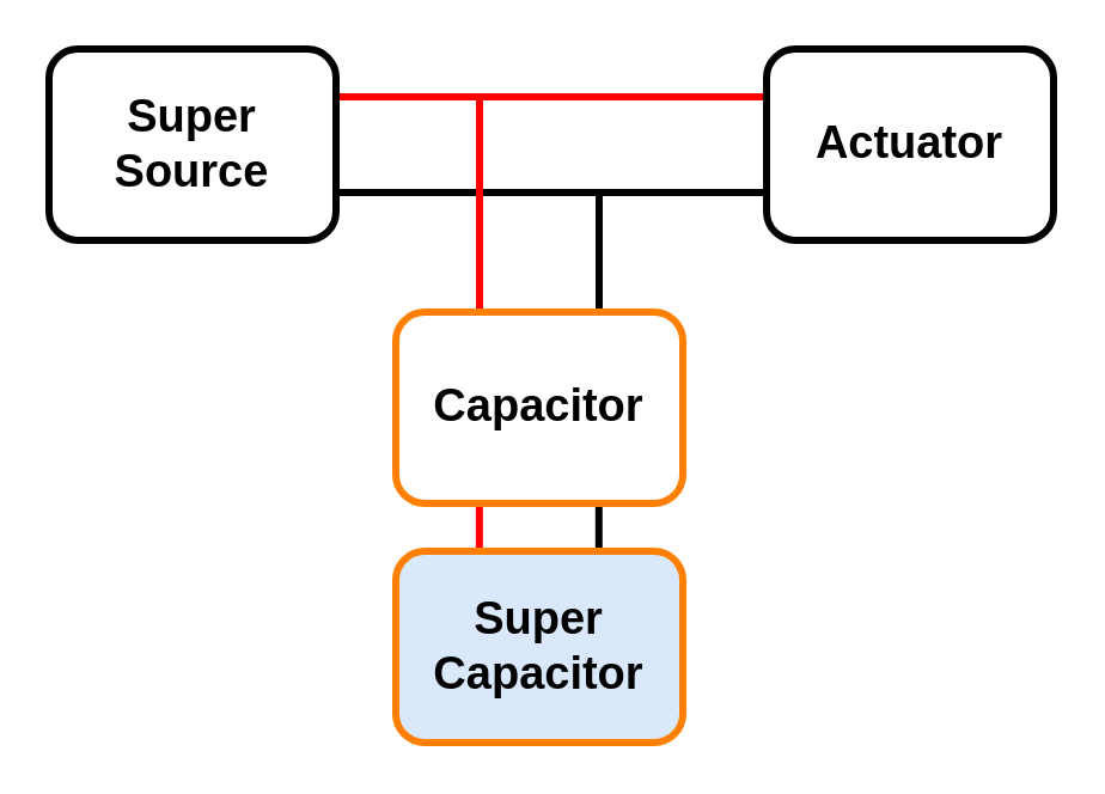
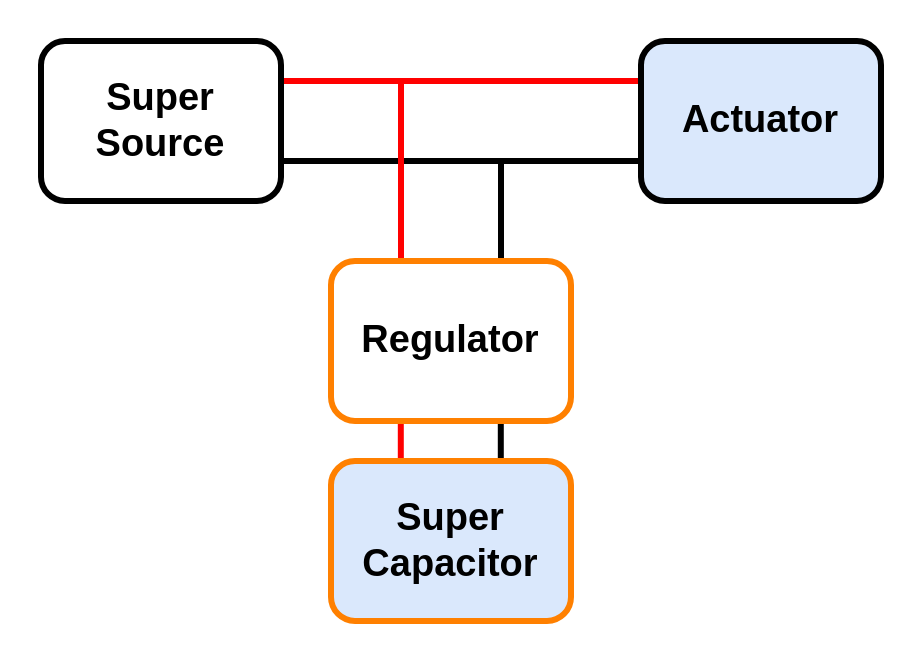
- <mxCell id="5" value="&lt;span style=&quot;font-size: 19px;&quot;&gt;&lt;b&gt;Actuator&lt;/b&gt;&lt;/span&gt;" style="rounded=1;whiteSpace=wrap;html=1;strokeWidth=3;" vertex="1" parent="1"><mxGeometry x="320" y="20" width="120" height="80" as="geometry" /></mxCell>
+ <mxCell id="5" value="&lt;span style=&quot;font-size: 19px;&quot;&gt;&lt;b&gt;Actuator&lt;/b&gt;&lt;/span&gt;" style="rounded=1;whiteSpace=wrap;html=1;strokeWidth=3;fillColor=#dae8fc;" vertex="1" parent="1"><mxGeometry x="320" y="20" width="120" height="80" as="geometry" /></mxCell>
- <mxCell id="10" value="&lt;span style=&quot;font-size: 19px;&quot;&gt;&lt;b&gt;Capacitor&lt;/b&gt;&lt;/span&gt;" style="rounded=1;whiteSpace=wrap;html=1;strokeWidth=3;strokeColor=#FF8000;" vertex="1" parent="1"><mxGeometry x="165" y="130" width="120" height="80" as="geometry" /></mxCell>
+ <mxCell id="10" value="&lt;span style=&quot;font-size: 19px;&quot;&gt;&lt;b&gt;Regulator&lt;/b&gt;&lt;/span&gt;" style="rounded=1;whiteSpace=wrap;html=1;strokeWidth=3;strokeColor=#FF8000;" vertex="1" parent="1"><mxGeometry x="165" y="130" width="120" height="80" as="geometry" /></mxCell>
